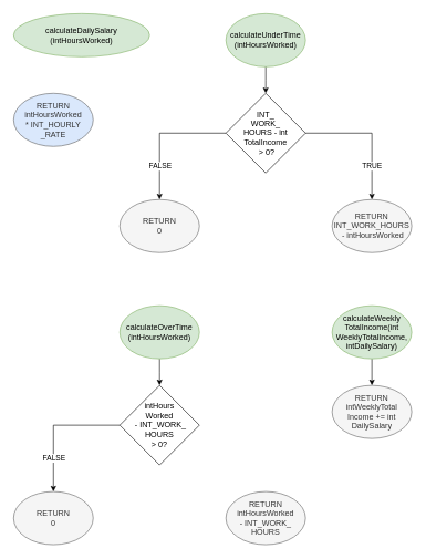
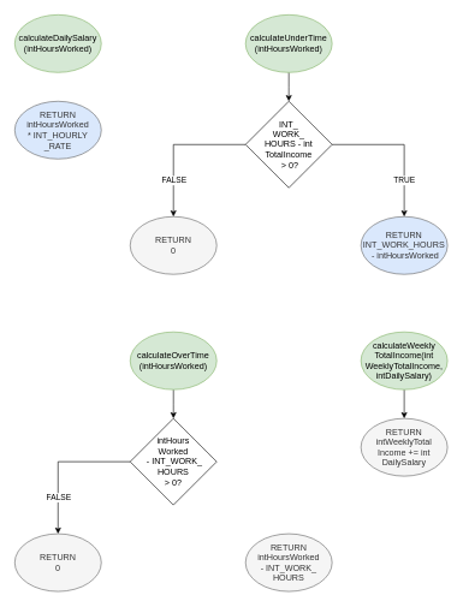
- <mxCell id="2" value="calculateDailySalary&lt;br&gt;(intHoursWorked)" style="ellipse;whiteSpace=wrap;html=1;fillColor=#d5e8d4;strokeColor=#82b366;" vertex="1" parent="1"><mxGeometry x="20" y="20" width="205" height="65" as="geometry" /></mxCell>
+ <mxCell id="2" value="calculateDailySalary&lt;br&gt;(intHoursWorked)" style="ellipse;whiteSpace=wrap;html=1;fillColor=#d5e8d4;strokeColor=#82b366;" vertex="1" parent="1"><mxGeometry x="20" y="20" width="120" height="80" as="geometry" /></mxCell>
- <mxCell id="12" value="RETURN&lt;br&gt;INT_WORK_HOURS&lt;br&gt;&amp;nbsp;- intHoursWorked" style="ellipse;whiteSpace=wrap;html=1;fillColor=#f5f5f5;fontColor=#333333;strokeColor=#666666;" vertex="1" parent="1"><mxGeometry x="500" y="300" width="120" height="80" as="geometry" /></mxCell>
+ <mxCell id="12" value="RETURN&lt;br&gt;INT_WORK_HOURS&lt;br&gt;&amp;nbsp;- intHoursWorked" style="ellipse;whiteSpace=wrap;html=1;fillColor=#dae8fc;fontColor=#333333;strokeColor=#666666;" vertex="1" parent="1"><mxGeometry x="500" y="300" width="120" height="80" as="geometry" /></mxCell>
